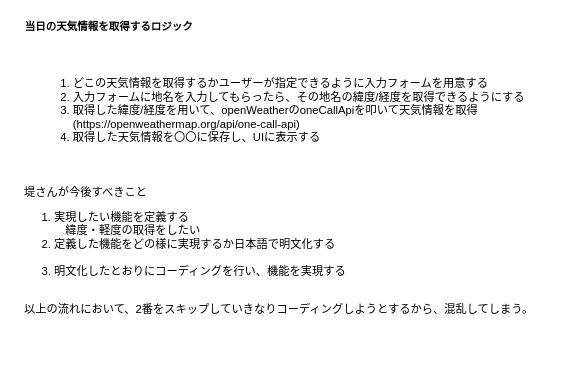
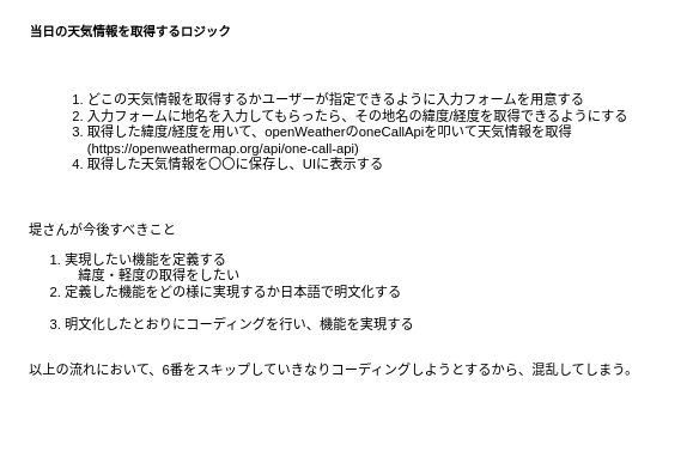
- <mxCell id="4" value="堤さんが今後すべきこと&lt;br style=&quot;font-size: 15px&quot;&gt;&lt;ol style=&quot;font-size: 15px&quot;&gt;&lt;li style=&quot;font-size: 15px&quot;&gt;実現したい機能を定義する&lt;br&gt;　緯度・軽度の取得をしたい&lt;/li&gt;&lt;li style=&quot;font-size: 15px&quot;&gt;定義した機能をどの様に実現するか日本語で明文化する&lt;br&gt;　&lt;/li&gt;&lt;li style=&quot;font-size: 15px&quot;&gt;明文化したとおりにコーディングを行い、機能を実現する&lt;br&gt;　&lt;/li&gt;&lt;/ol&gt;&lt;div style=&quot;font-size: 15px&quot;&gt;以上の流れにおいて、2番をスキップしていきなりコーディングしようとするから、混乱してしまう。&lt;/div&gt;" style="text;html=1;strokeColor=none;fillColor=none;align=left;verticalAlign=top;whiteSpace=wrap;rounded=0;fontSize=15;" vertex="1" parent="1"><mxGeometry x="30" y="240" width="720" height="260" as="geometry" /></mxCell>
+ <mxCell id="4" value="堤さんが今後すべきこと&lt;br style=&quot;font-size: 15px&quot;&gt;&lt;ol style=&quot;font-size: 15px&quot;&gt;&lt;li style=&quot;font-size: 15px&quot;&gt;実現したい機能を定義する&lt;br&gt;　緯度・軽度の取得をしたい&lt;/li&gt;&lt;li style=&quot;font-size: 15px&quot;&gt;定義した機能をどの様に実現するか日本語で明文化する&lt;br&gt;　&lt;/li&gt;&lt;li style=&quot;font-size: 15px&quot;&gt;明文化したとおりにコーディングを行い、機能を実現する&lt;br&gt;　&lt;/li&gt;&lt;/ol&gt;&lt;div style=&quot;font-size: 15px&quot;&gt;以上の流れにおいて、6番をスキップしていきなりコーディングしようとするから、混乱してしまう。&lt;/div&gt;" style="text;html=1;strokeColor=none;fillColor=none;align=left;verticalAlign=top;whiteSpace=wrap;rounded=0;fontSize=15;" vertex="1" parent="1"><mxGeometry x="30" y="240" width="720" height="260" as="geometry" /></mxCell>
